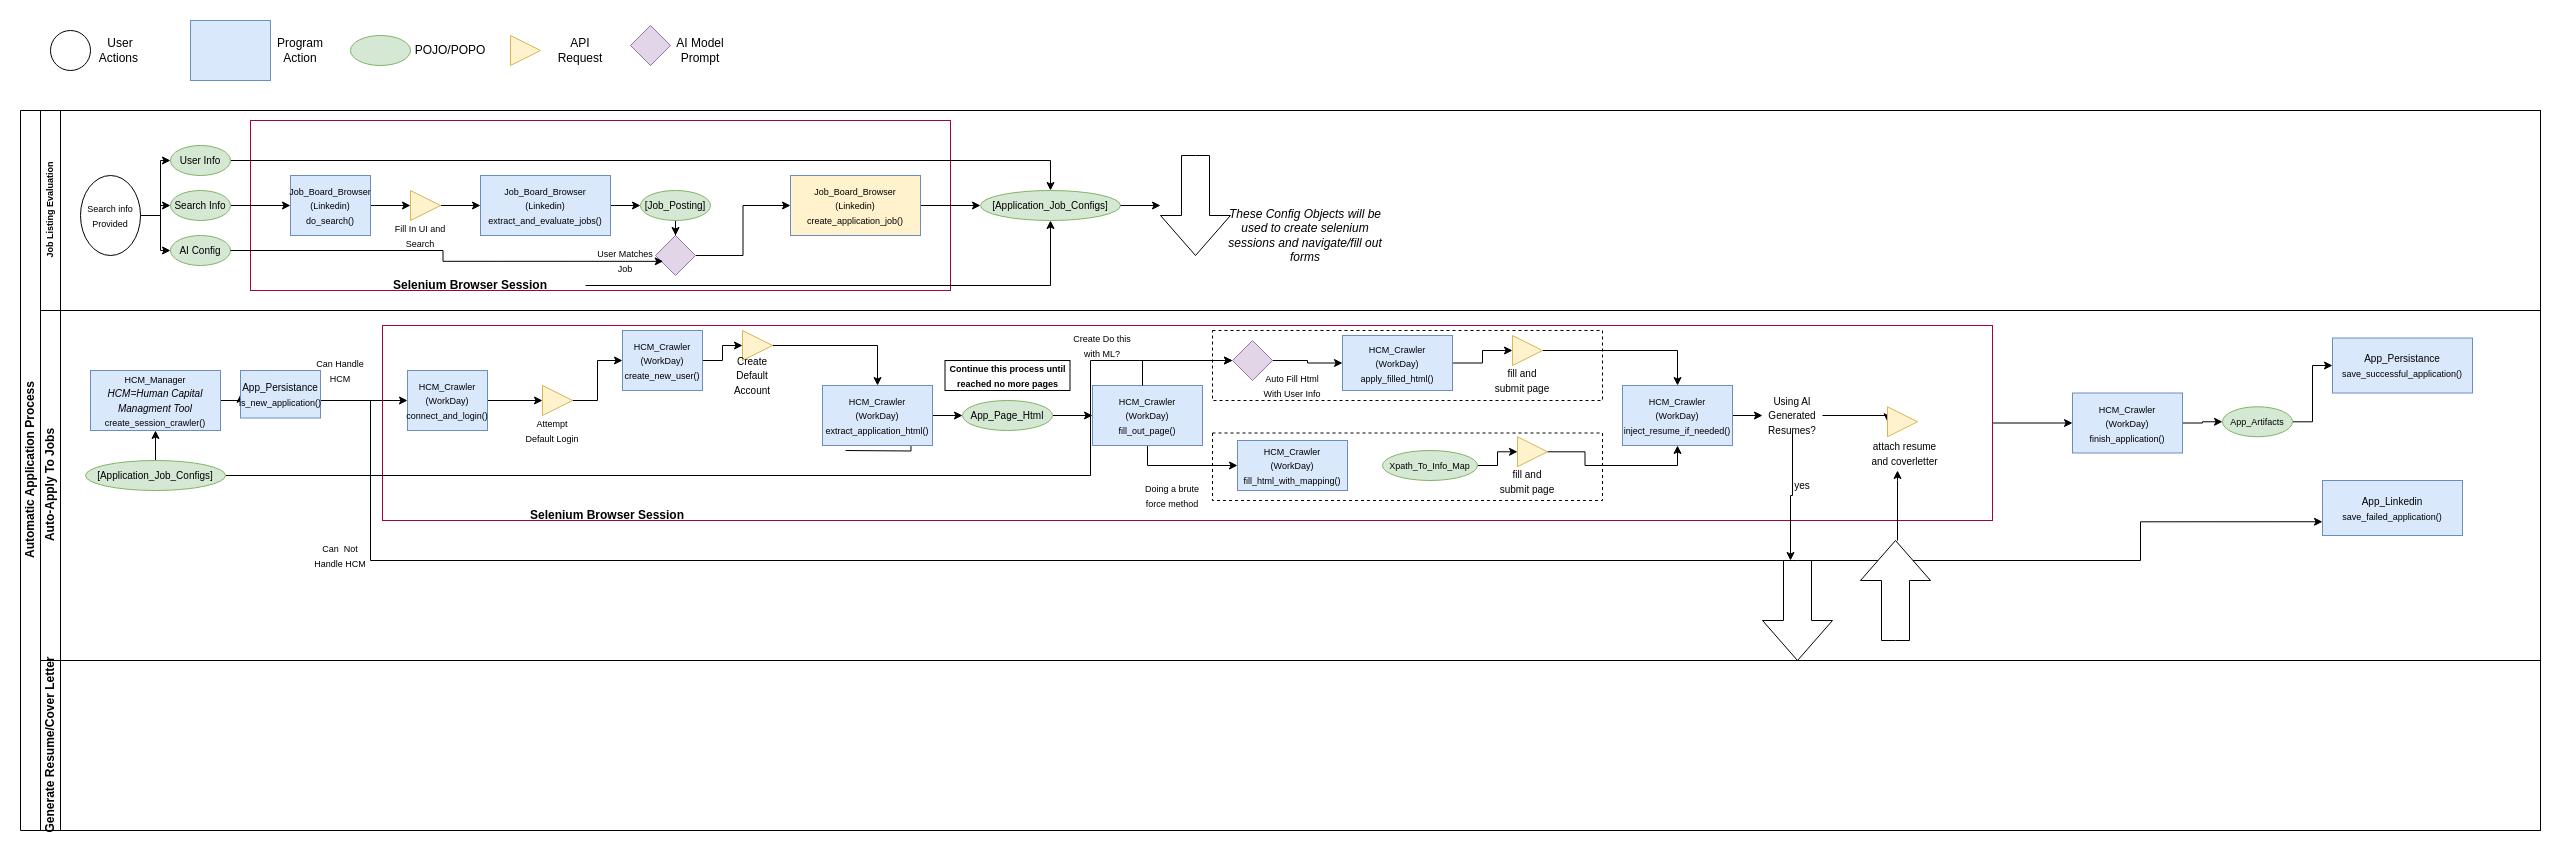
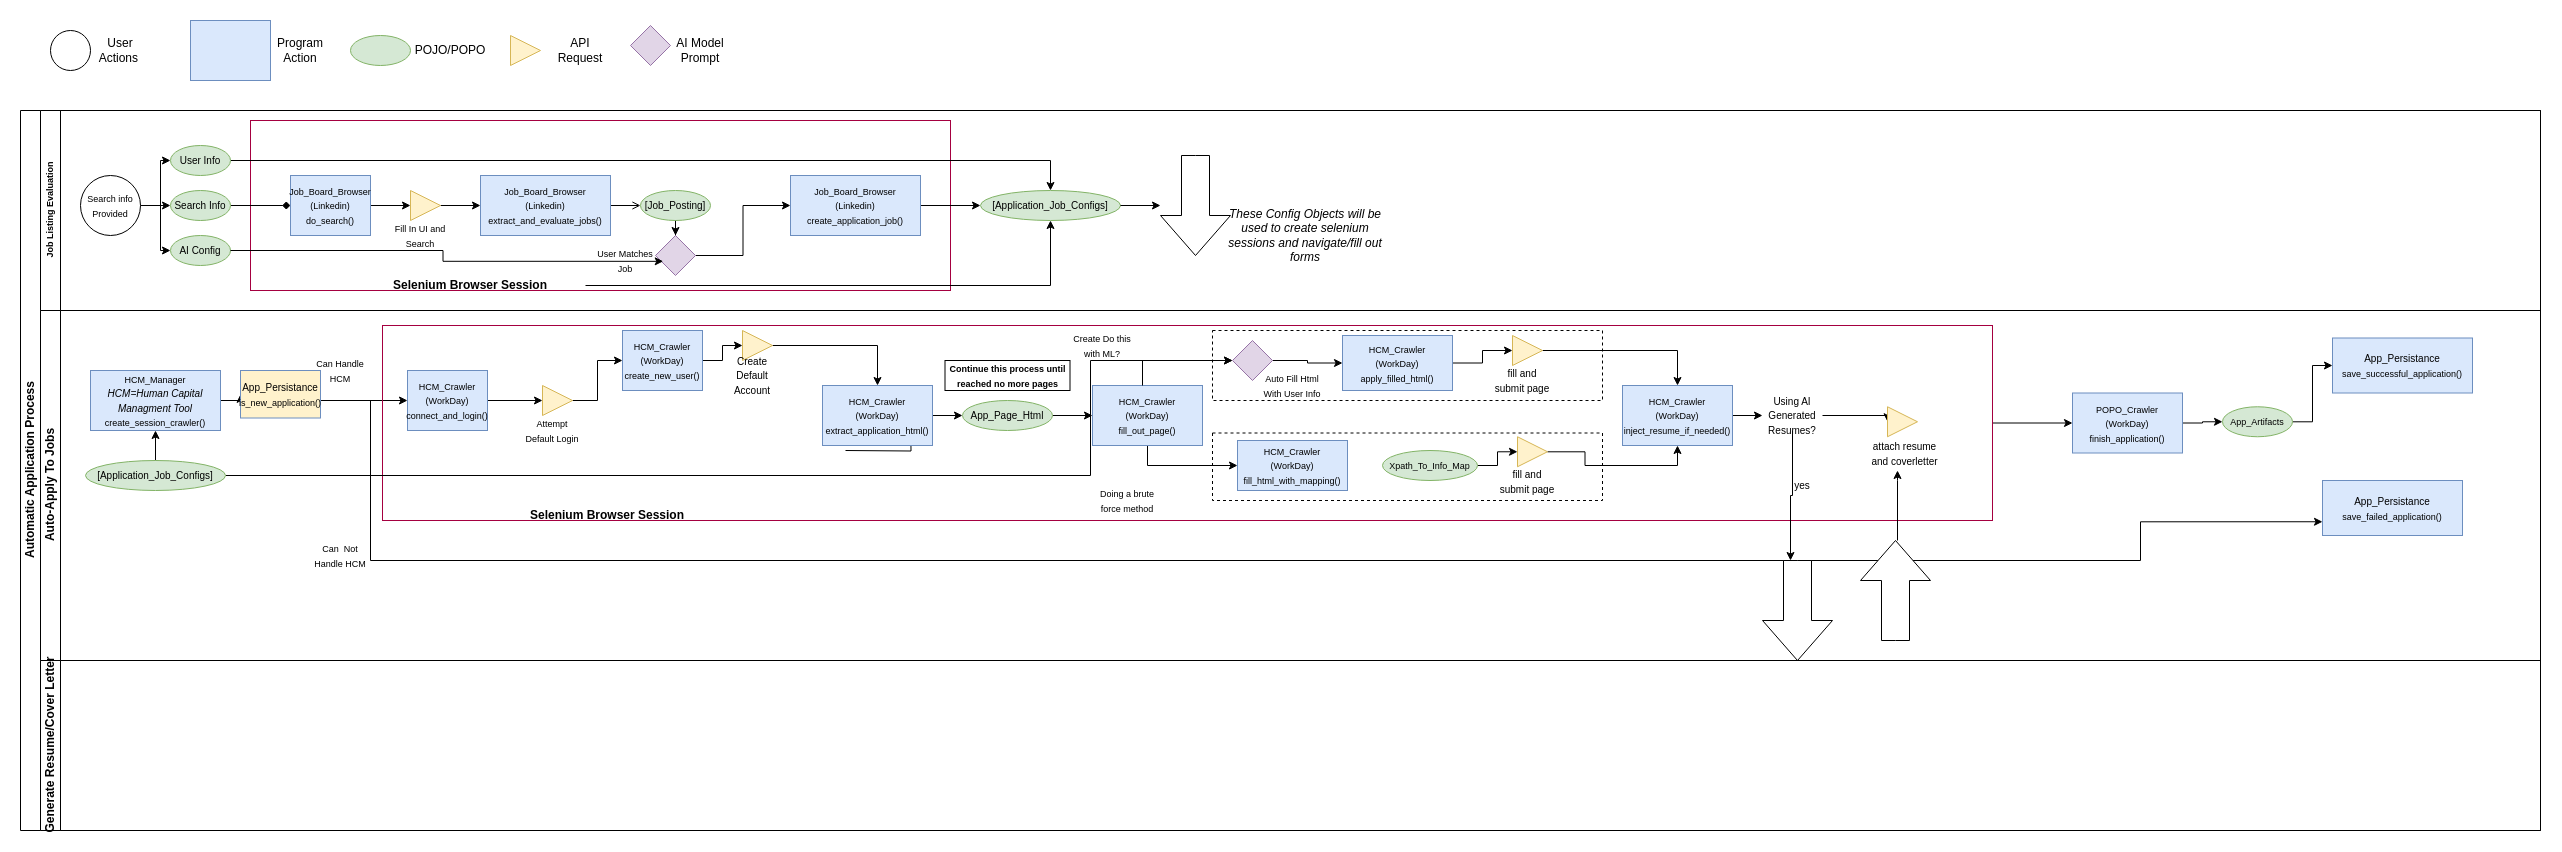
- <mxCell id="11" style="edgeStyle=orthogonalEdgeStyle;rounded=0;orthogonalLoop=1;jettySize=auto;html=1;entryX=0;entryY=0.5;entryDx=0;entryDy=0;" edge="1" parent="3" source="12" target="15"><mxGeometry relative="1" as="geometry" /></mxCell>
+ <mxCell id="11" style="edgeStyle=orthogonalEdgeStyle;rounded=0;orthogonalLoop=1;jettySize=auto;html=1;entryX=0;entryY=0.5;entryDx=0;entryDy=0;endArrow=diamond;" edge="1" parent="3" source="12" target="15"><mxGeometry relative="1" as="geometry" /></mxCell>
- <mxCell id="21" style="edgeStyle=orthogonalEdgeStyle;rounded=0;orthogonalLoop=1;jettySize=auto;html=1;entryX=0;entryY=0.5;entryDx=0;entryDy=0;" edge="1" parent="3" source="22" target="24"><mxGeometry relative="1" as="geometry" /></mxCell>
+ <mxCell id="21" style="edgeStyle=orthogonalEdgeStyle;rounded=0;orthogonalLoop=1;jettySize=auto;html=1;entryX=0;entryY=0.5;entryDx=0;entryDy=0;endArrow=open;" edge="1" parent="3" source="22" target="24"><mxGeometry relative="1" as="geometry" /></mxCell>
- <mxCell id="29" value="&lt;font style=&quot;font-size: 9px;&quot;&gt;Job_Board_Browser&lt;/font&gt;&lt;div&gt;&lt;font style=&quot;font-size: 9px;&quot;&gt;(Linkedin)&lt;/font&gt;&lt;/div&gt;&lt;div&gt;&lt;span style=&quot;font-size: 9px; background-color: transparent; color: light-dark(rgb(0, 0, 0), rgb(255, 255, 255));&quot;&gt;create_application_job()&lt;/span&gt;&lt;/div&gt;" style="rounded=0;whiteSpace=wrap;html=1;fontFamily=Helvetica;fontSize=12;align=center;fillColor=#fff2cc;strokeColor=#6c8ebf;" vertex="1" parent="3"><mxGeometry x="750" y="65" width="130" height="60" as="geometry" /></mxCell>
+ <mxCell id="29" value="&lt;font style=&quot;font-size: 9px;&quot;&gt;Job_Board_Browser&lt;/font&gt;&lt;div&gt;&lt;font style=&quot;font-size: 9px;&quot;&gt;(Linkedin)&lt;/font&gt;&lt;/div&gt;&lt;div&gt;&lt;span style=&quot;font-size: 9px; background-color: transparent; color: light-dark(rgb(0, 0, 0), rgb(255, 255, 255));&quot;&gt;create_application_job()&lt;/span&gt;&lt;/div&gt;" style="rounded=0;whiteSpace=wrap;html=1;fontFamily=Helvetica;fontSize=12;align=center;fillColor=#dae8fc;strokeColor=#6c8ebf;" vertex="1" parent="3"><mxGeometry x="750" y="65" width="130" height="60" as="geometry" /></mxCell>
- <mxCell id="8" value="&lt;font style=&quot;font-size: 9px;&quot;&gt;Search info Provided&lt;/font&gt;" style="ellipse;whiteSpace=wrap;html=1;" vertex="1" parent="3"><mxGeometry x="40" y="65" width="60" height="80" as="geometry" /></mxCell>
+ <mxCell id="8" value="&lt;font style=&quot;font-size: 9px;&quot;&gt;Search info Provided&lt;/font&gt;" style="ellipse;whiteSpace=wrap;html=1;" vertex="1" parent="3"><mxGeometry x="40" y="65" width="60" height="60" as="geometry" /></mxCell>
- <mxCell id="104" value="&lt;font size=&quot;1&quot;&gt;App_Persistance&lt;/font&gt;&lt;br&gt;&lt;div&gt;&lt;font style=&quot;font-size: 9px;&quot;&gt;is_new_application()&lt;/font&gt;&lt;/div&gt;" style="rounded=0;whiteSpace=wrap;html=1;fontFamily=Helvetica;fontSize=12;align=center;fillColor=#dae8fc;strokeColor=#6c8ebf;" vertex="1" parent="35"><mxGeometry x="200" y="60" width="80" height="47.5" as="geometry" /></mxCell>
+ <mxCell id="104" value="&lt;font size=&quot;1&quot;&gt;App_Persistance&lt;/font&gt;&lt;br&gt;&lt;div&gt;&lt;font style=&quot;font-size: 9px;&quot;&gt;is_new_application()&lt;/font&gt;&lt;/div&gt;" style="rounded=0;whiteSpace=wrap;html=1;fontFamily=Helvetica;fontSize=12;align=center;fillColor=#fff2cc;strokeColor=#6c8ebf;" vertex="1" parent="35"><mxGeometry x="200" y="60" width="80" height="47.5" as="geometry" /></mxCell>
- <mxCell id="96" value="&lt;font style=&quot;font-size: 9px;&quot;&gt;HCM_Crawler&lt;/font&gt;&lt;br&gt;&lt;div&gt;&lt;font style=&quot;font-size: 9px;&quot;&gt;(WorkDay)&lt;/font&gt;&lt;/div&gt;&lt;div&gt;&lt;font style=&quot;font-size: 9px;&quot;&gt;finish_application()&lt;/font&gt;&lt;/div&gt;" style="rounded=0;whiteSpace=wrap;html=1;fontFamily=Helvetica;fontSize=12;align=center;fillColor=#dae8fc;strokeColor=#6c8ebf;" vertex="1" parent="35"><mxGeometry x="2032" y="82.5" width="110" height="60" as="geometry" /></mxCell>
+ <mxCell id="96" value="&lt;font style=&quot;font-size: 9px;&quot;&gt;POPO_Crawler&lt;/font&gt;&lt;br&gt;&lt;div&gt;&lt;font style=&quot;font-size: 9px;&quot;&gt;(WorkDay)&lt;/font&gt;&lt;/div&gt;&lt;div&gt;&lt;font style=&quot;font-size: 9px;&quot;&gt;finish_application()&lt;/font&gt;&lt;/div&gt;" style="rounded=0;whiteSpace=wrap;html=1;fontFamily=Helvetica;fontSize=12;align=center;fillColor=#dae8fc;strokeColor=#6c8ebf;" vertex="1" parent="35"><mxGeometry x="2032" y="82.5" width="110" height="60" as="geometry" /></mxCell>
- <mxCell id="78" value="&lt;font style=&quot;font-size: 9px;&quot;&gt;Doing a brute force method&lt;/font&gt;" style="text;html=1;align=center;verticalAlign=middle;whiteSpace=wrap;rounded=0;" vertex="1" parent="35"><mxGeometry x="1102" y="170" width="60" height="30" as="geometry" /></mxCell>
+ <mxCell id="78" value="&lt;font style=&quot;font-size: 9px;&quot;&gt;Doing a brute force method&lt;/font&gt;" style="text;html=1;align=center;verticalAlign=middle;whiteSpace=wrap;rounded=0;" vertex="1" parent="35"><mxGeometry x="1057" y="175" width="60" height="30" as="geometry" /></mxCell>
- <mxCell id="101" value="&lt;font size=&quot;1&quot;&gt;App_Linkedin&lt;/font&gt;&lt;br&gt;&lt;div&gt;&lt;font style=&quot;font-size: 9px;&quot;&gt;save_failed_application()&lt;/font&gt;&lt;/div&gt;" style="rounded=0;whiteSpace=wrap;html=1;fontFamily=Helvetica;fontSize=12;align=center;fillColor=#dae8fc;strokeColor=#6c8ebf;" vertex="1" parent="35"><mxGeometry x="2282" y="170" width="140" height="55" as="geometry" /></mxCell>
+ <mxCell id="101" value="&lt;font size=&quot;1&quot;&gt;App_Persistance&lt;/font&gt;&lt;br&gt;&lt;div&gt;&lt;font style=&quot;font-size: 9px;&quot;&gt;save_failed_application()&lt;/font&gt;&lt;/div&gt;" style="rounded=0;whiteSpace=wrap;html=1;fontFamily=Helvetica;fontSize=12;align=center;fillColor=#dae8fc;strokeColor=#6c8ebf;" vertex="1" parent="35"><mxGeometry x="2282" y="170" width="140" height="55" as="geometry" /></mxCell>
